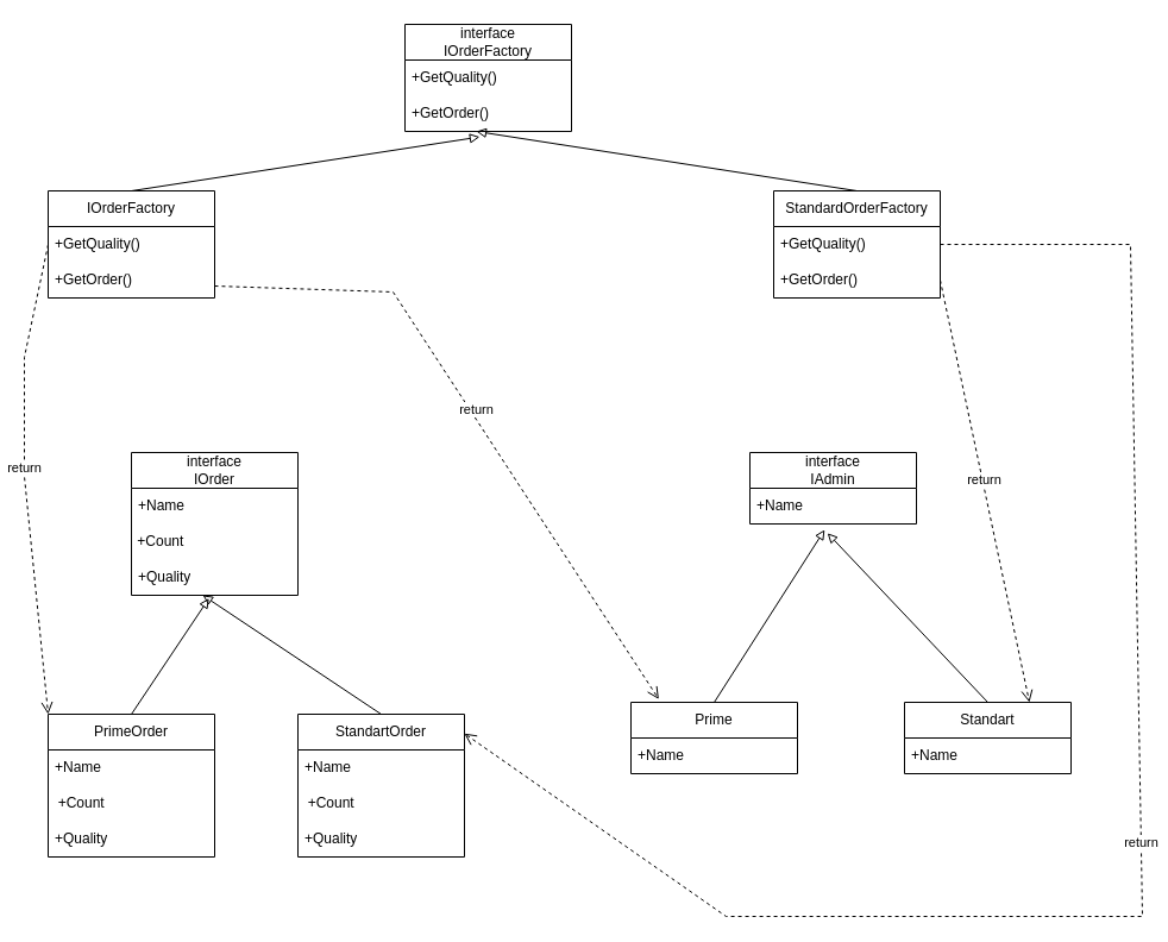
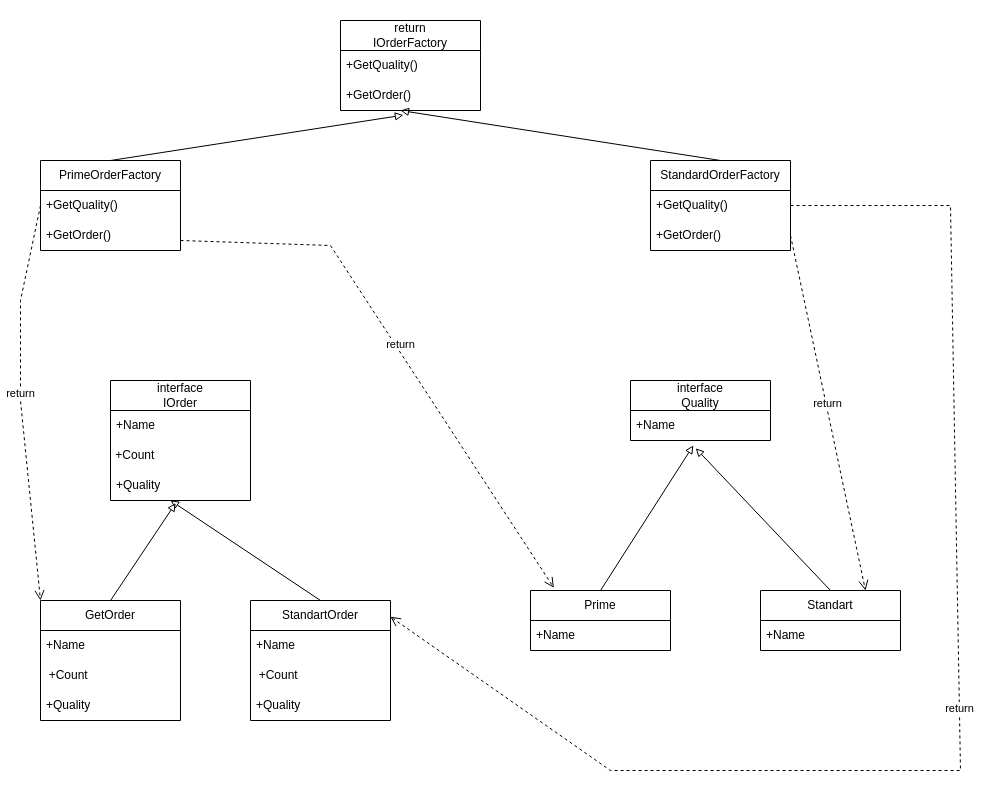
- <mxCell id="2" value="interface&lt;br&gt;IOrderFactory" style="swimlane;fontStyle=0;childLayout=stackLayout;horizontal=1;startSize=30;horizontalStack=0;resizeParent=1;resizeParentMax=0;resizeLast=0;collapsible=1;marginBottom=0;whiteSpace=wrap;html=1;" parent="1" vertex="1"><mxGeometry x="340" y="20" width="140" height="90" as="geometry" /></mxCell>
+ <mxCell id="2" value="return&lt;br&gt;IOrderFactory" style="swimlane;fontStyle=0;childLayout=stackLayout;horizontal=1;startSize=30;horizontalStack=0;resizeParent=1;resizeParentMax=0;resizeLast=0;collapsible=1;marginBottom=0;whiteSpace=wrap;html=1;" parent="1" vertex="1"><mxGeometry x="340" y="20" width="140" height="90" as="geometry" /></mxCell>
- <mxCell id="5" value="IOrderFactory" style="swimlane;fontStyle=0;childLayout=stackLayout;horizontal=1;startSize=30;horizontalStack=0;resizeParent=1;resizeParentMax=0;resizeLast=0;collapsible=1;marginBottom=0;whiteSpace=wrap;html=1;" parent="1" vertex="1"><mxGeometry x="40" y="160" width="140" height="90" as="geometry" /></mxCell>
+ <mxCell id="5" value="PrimeOrderFactory" style="swimlane;fontStyle=0;childLayout=stackLayout;horizontal=1;startSize=30;horizontalStack=0;resizeParent=1;resizeParentMax=0;resizeLast=0;collapsible=1;marginBottom=0;whiteSpace=wrap;html=1;" parent="1" vertex="1"><mxGeometry x="40" y="160" width="140" height="90" as="geometry" /></mxCell>
- <mxCell id="18" value="interface&lt;br&gt;IAdmin" style="swimlane;fontStyle=0;childLayout=stackLayout;horizontal=1;startSize=30;horizontalStack=0;resizeParent=1;resizeParentMax=0;resizeLast=0;collapsible=1;marginBottom=0;whiteSpace=wrap;html=1;align=center;" parent="1" vertex="1"><mxGeometry x="630" y="380" width="140" height="60" as="geometry" /></mxCell>
+ <mxCell id="18" value="interface&lt;br&gt;Quality" style="swimlane;fontStyle=0;childLayout=stackLayout;horizontal=1;startSize=30;horizontalStack=0;resizeParent=1;resizeParentMax=0;resizeLast=0;collapsible=1;marginBottom=0;whiteSpace=wrap;html=1;align=center;" parent="1" vertex="1"><mxGeometry x="630" y="380" width="140" height="60" as="geometry" /></mxCell>
- <mxCell id="13" value="PrimeOrder" style="swimlane;fontStyle=0;childLayout=stackLayout;horizontal=1;startSize=30;horizontalStack=0;resizeParent=1;resizeParentMax=0;resizeLast=0;collapsible=1;marginBottom=0;whiteSpace=wrap;html=1;align=center;" parent="1" vertex="1"><mxGeometry x="40" y="600" width="140" height="120" as="geometry" /></mxCell>
+ <mxCell id="13" value="GetOrder" style="swimlane;fontStyle=0;childLayout=stackLayout;horizontal=1;startSize=30;horizontalStack=0;resizeParent=1;resizeParentMax=0;resizeLast=0;collapsible=1;marginBottom=0;whiteSpace=wrap;html=1;align=center;" parent="1" vertex="1"><mxGeometry x="40" y="600" width="140" height="120" as="geometry" /></mxCell>
